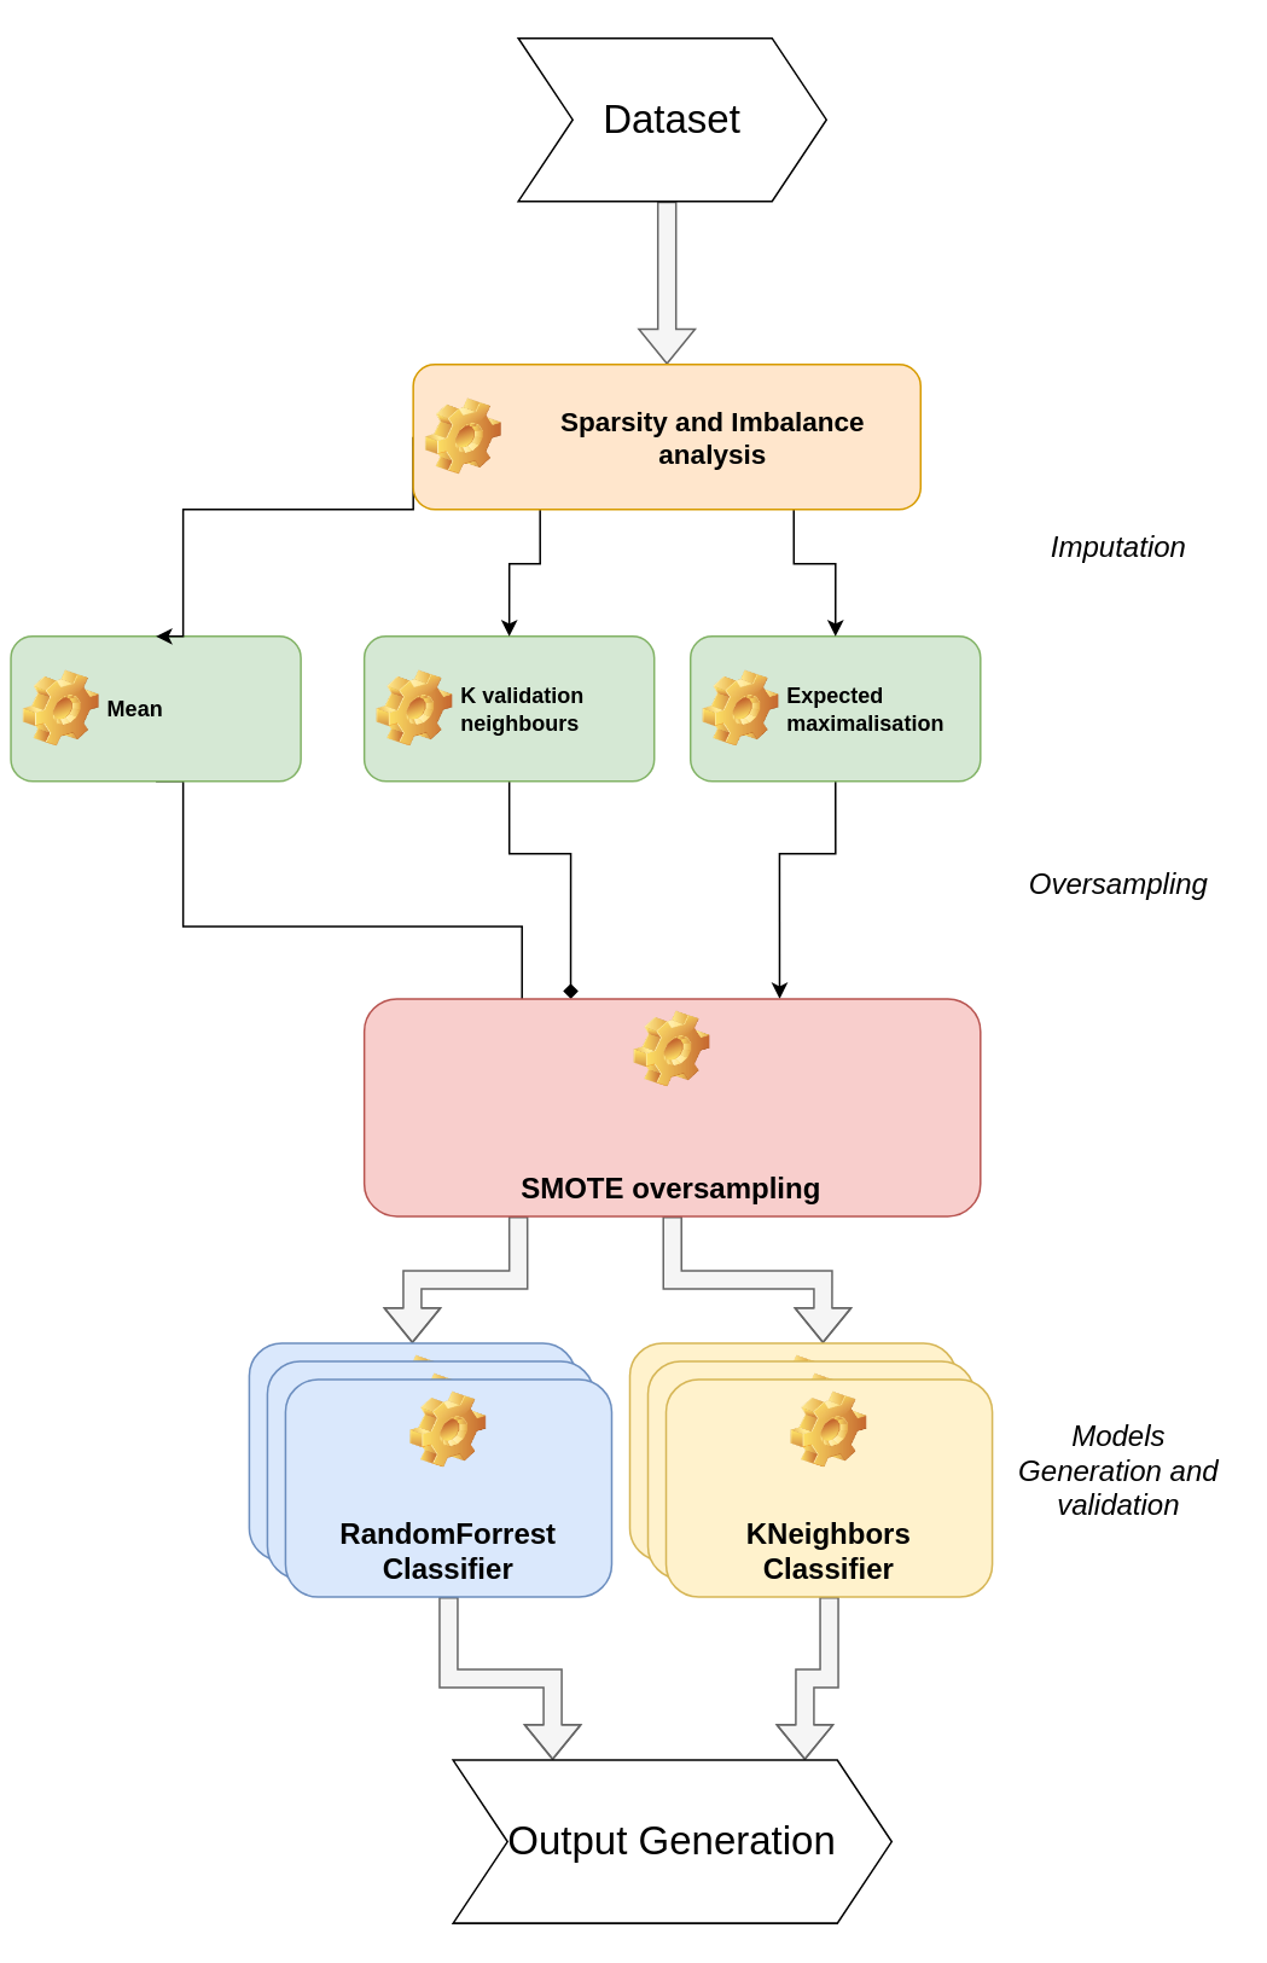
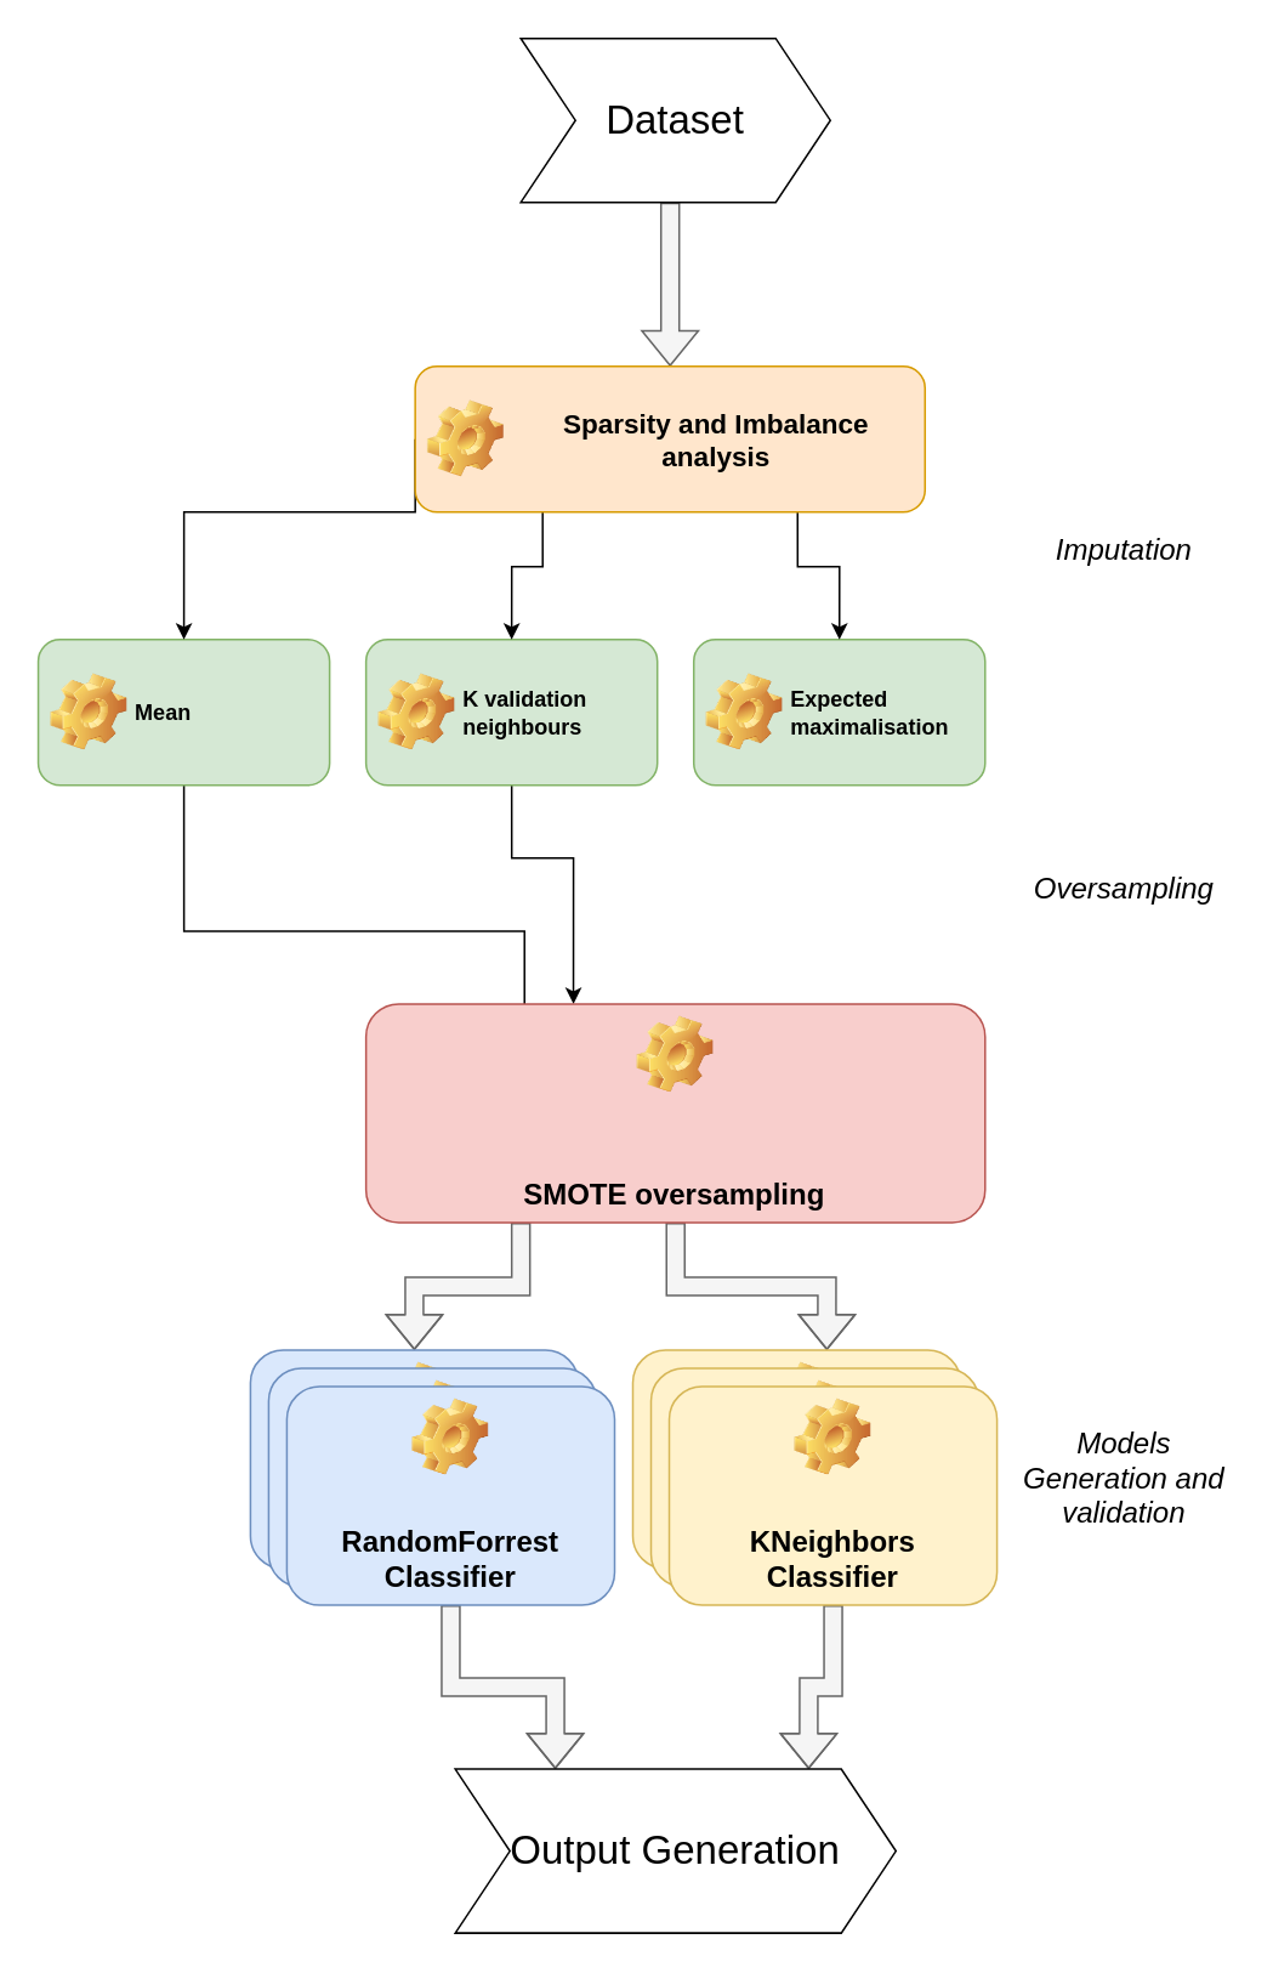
- <mxCell id="3" value="Mean" style="label;whiteSpace=wrap;html=1;image=img/clipart/Gear_128x128.png;fillColor=#d5e8d4;strokeColor=#82b366;" parent="1" vertex="1"><mxGeometry x="5.47" y="350.59" width="160" height="80" as="geometry" /></mxCell>
+ <mxCell id="3" value="Mean" style="label;whiteSpace=wrap;html=1;image=img/clipart/Gear_128x128.png;fillColor=#d5e8d4;strokeColor=#82b366;" parent="1" vertex="1"><mxGeometry x="20.47" y="350.59" width="160" height="80" as="geometry" /></mxCell>
- <mxCell id="6" style="edgeStyle=orthogonalEdgeStyle;rounded=0;orthogonalLoop=1;jettySize=auto;html=1;exitX=0.5;exitY=1;exitDx=0;exitDy=0;entryX=0.674;entryY=0;entryDx=0;entryDy=0;entryPerimeter=0;" parent="1" source="7" target="10" edge="1"><mxGeometry relative="1" as="geometry"><Array as="points"><mxPoint x="460.47" y="470.59" /><mxPoint x="429.47" y="470.59" /></Array></mxGeometry></mxCell>
- <mxCell id="4" style="edgeStyle=orthogonalEdgeStyle;rounded=0;orthogonalLoop=1;jettySize=auto;html=1;exitX=0.5;exitY=1;exitDx=0;exitDy=0;entryX=0.335;entryY=0;entryDx=0;entryDy=0;entryPerimeter=0;endArrow=diamond;" parent="1" source="5" target="10" edge="1"><mxGeometry relative="1" as="geometry"><Array as="points"><mxPoint x="280.47" y="470.59" /><mxPoint x="314.47" y="470.59" /></Array></mxGeometry></mxCell>
+ <mxCell id="4" style="edgeStyle=orthogonalEdgeStyle;rounded=0;orthogonalLoop=1;jettySize=auto;html=1;exitX=0.5;exitY=1;exitDx=0;exitDy=0;entryX=0.335;entryY=0;entryDx=0;entryDy=0;entryPerimeter=0;" parent="1" source="5" target="10" edge="1"><mxGeometry relative="1" as="geometry"><Array as="points"><mxPoint x="280.47" y="470.59" /><mxPoint x="314.47" y="470.59" /></Array></mxGeometry></mxCell>
